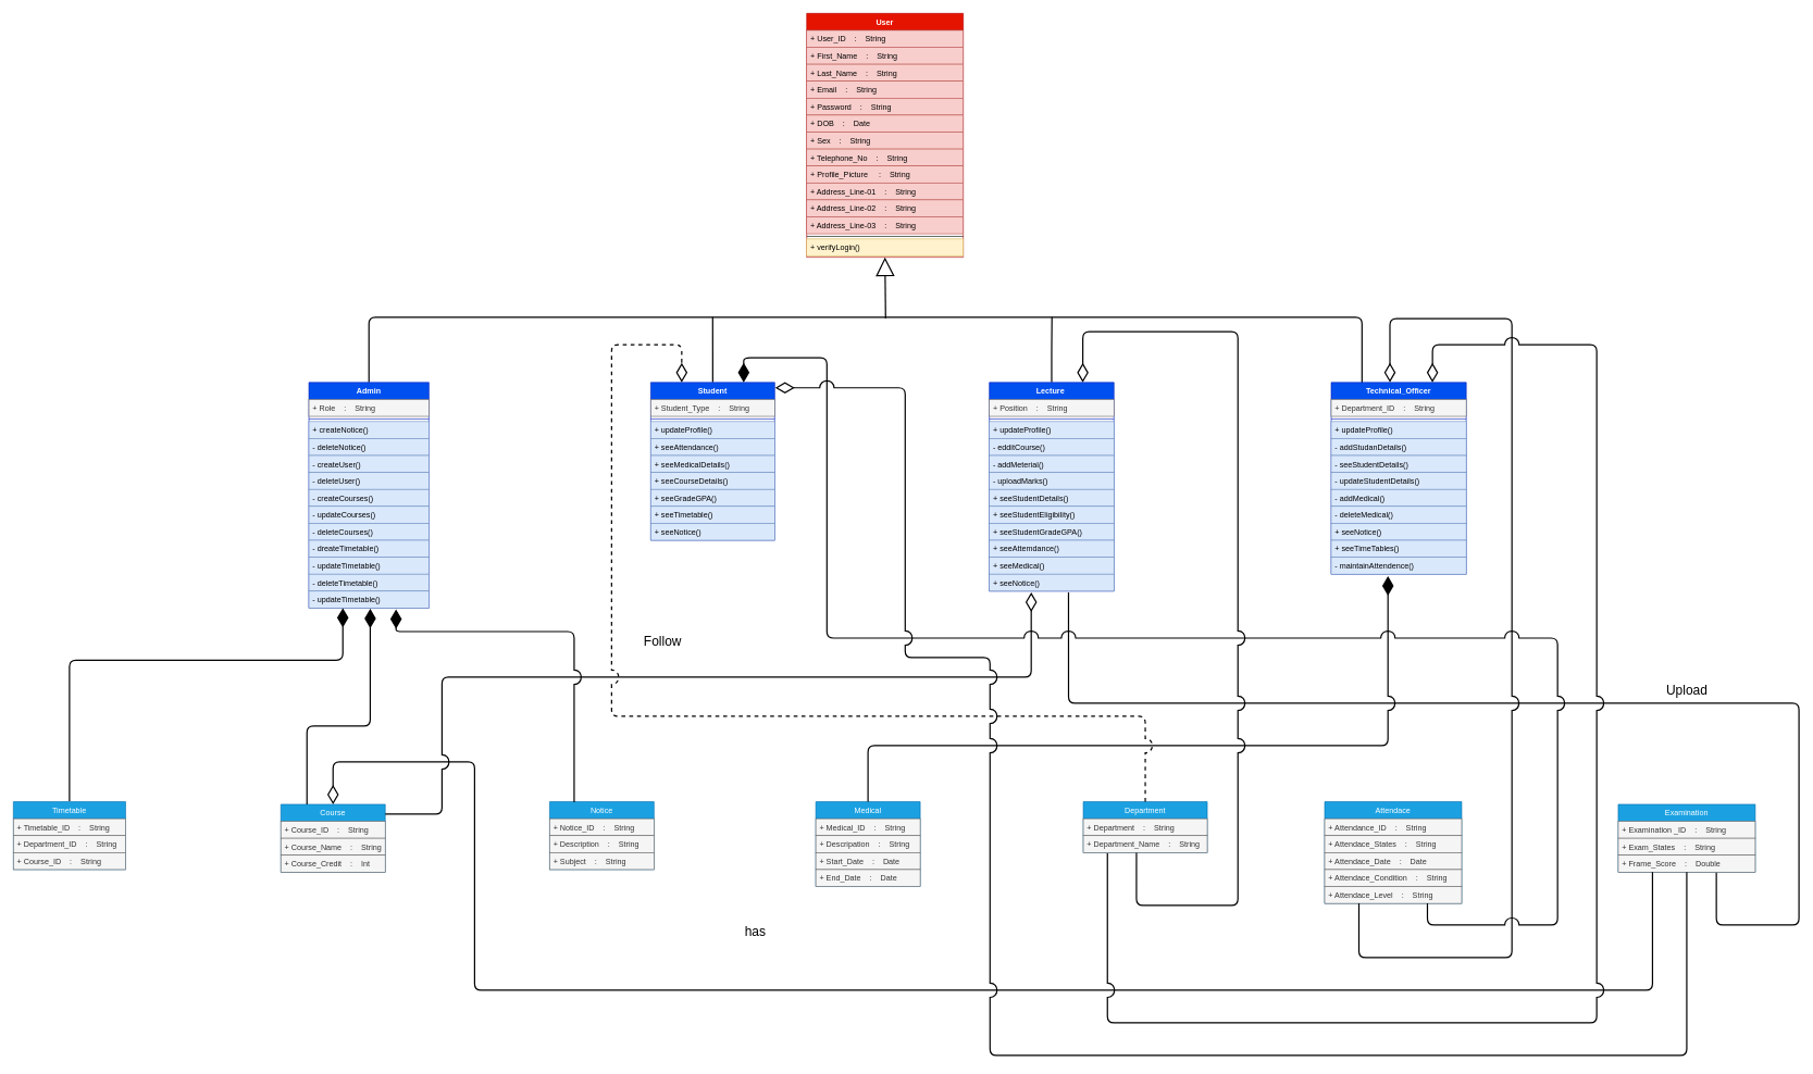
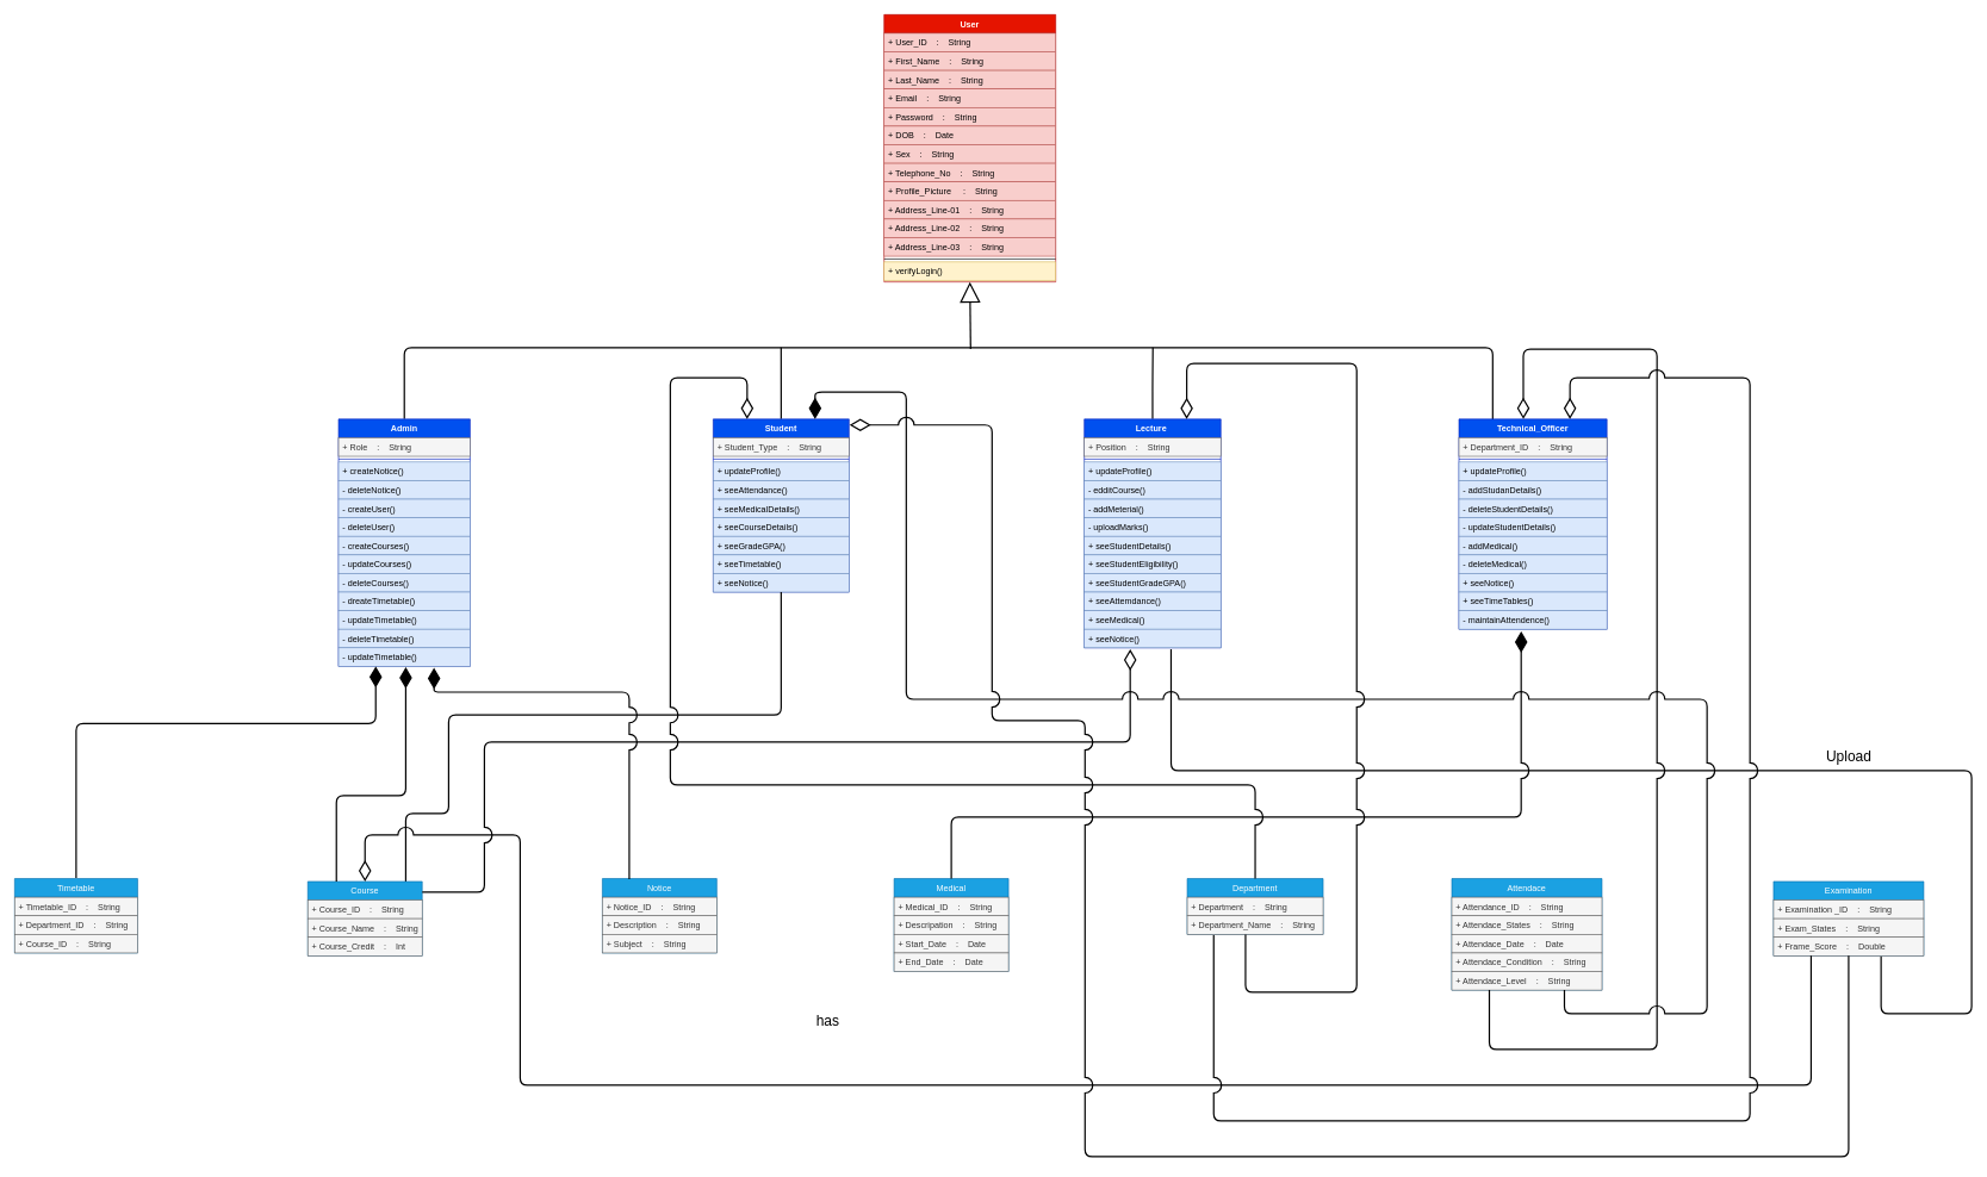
- <mxCell id="66" value="- seeStudentDetails()" style="text;strokeColor=#6c8ebf;fillColor=#dae8fc;align=left;verticalAlign=top;spacingLeft=4;spacingRight=4;overflow=hidden;rotatable=0;points=[[0,0.5],[1,0.5]];portConstraint=eastwest;" vertex="1" parent="61"><mxGeometry y="112" width="207" height="26" as="geometry" /></mxCell>
+ <mxCell id="66" value="- deleteStudentDetails()" style="text;strokeColor=#6c8ebf;fillColor=#dae8fc;align=left;verticalAlign=top;spacingLeft=4;spacingRight=4;overflow=hidden;rotatable=0;points=[[0,0.5],[1,0.5]];portConstraint=eastwest;" vertex="1" parent="61"><mxGeometry y="112" width="207" height="26" as="geometry" /></mxCell>
- <mxCell id="105" value="&lt;span style=&quot;font-size: 20px;&quot;&gt;Follow&lt;/span&gt;" style="text;html=1;align=center;verticalAlign=middle;resizable=0;points=[];autosize=1;strokeColor=none;fillColor=none;" vertex="1" parent="1"><mxGeometry x="975" y="962" width="80" height="40" as="geometry" /></mxCell>
+ <mxCell id="73" style="edgeStyle=orthogonalEdgeStyle;rounded=1;jumpStyle=arc;jumpSize=20;orthogonalLoop=1;jettySize=auto;html=1;entryX=0.5;entryY=1;entryDx=0;entryDy=0;strokeWidth=2;fontSize=15;endArrow=none;endFill=0;" edge="1" parent="1" source="74" target="37"><mxGeometry relative="1" as="geometry"><Array as="points"><mxPoint x="567" y="1138" /><mxPoint x="627" y="1138" /><mxPoint x="627" y="1000" /><mxPoint x="1092" y="1000" /></Array></mxGeometry></mxCell>
- <mxCell id="114" value="" style="endArrow=diamondThin;endFill=0;endSize=24;html=1;rounded=1;strokeWidth=2;fontSize=20;jumpStyle=arc;jumpSize=20;exitX=0.5;exitY=0;exitDx=0;exitDy=0;edgeStyle=orthogonalEdgeStyle;entryX=0.25;entryY=0;entryDx=0;entryDy=0;dashed=1;" edge="1" parent="1" source="87" target="37"><mxGeometry width="160" relative="1" as="geometry"><mxPoint x="1337" y="1268" as="sourcePoint" /><mxPoint x="1497" y="1268" as="targetPoint" /><Array as="points"><mxPoint x="1755" y="1098" /><mxPoint x="937" y="1098" /><mxPoint x="937" y="528" /><mxPoint x="1045" y="528" /></Array></mxGeometry></mxCell>
+ <mxCell id="114" value="" style="endArrow=diamondThin;endFill=0;endSize=24;html=1;rounded=1;strokeWidth=2;fontSize=20;jumpStyle=arc;jumpSize=20;exitX=0.5;exitY=0;exitDx=0;exitDy=0;edgeStyle=orthogonalEdgeStyle;entryX=0.25;entryY=0;entryDx=0;entryDy=0;" edge="1" parent="1" source="87" target="37"><mxGeometry width="160" relative="1" as="geometry"><mxPoint x="1337" y="1268" as="sourcePoint" /><mxPoint x="1497" y="1268" as="targetPoint" /><Array as="points"><mxPoint x="1755" y="1098" /><mxPoint x="937" y="1098" /><mxPoint x="937" y="528" /><mxPoint x="1045" y="528" /></Array></mxGeometry></mxCell>
